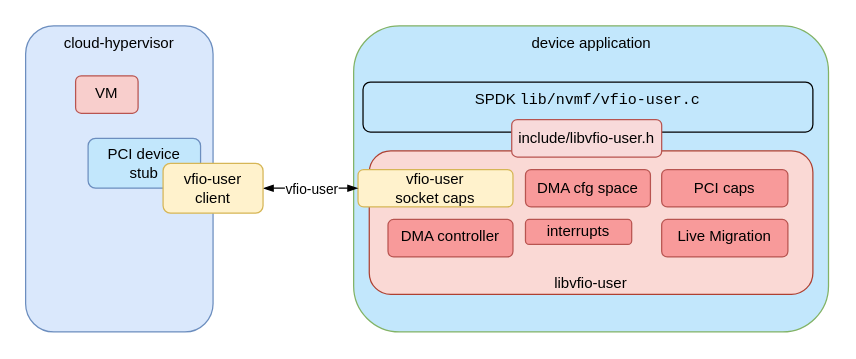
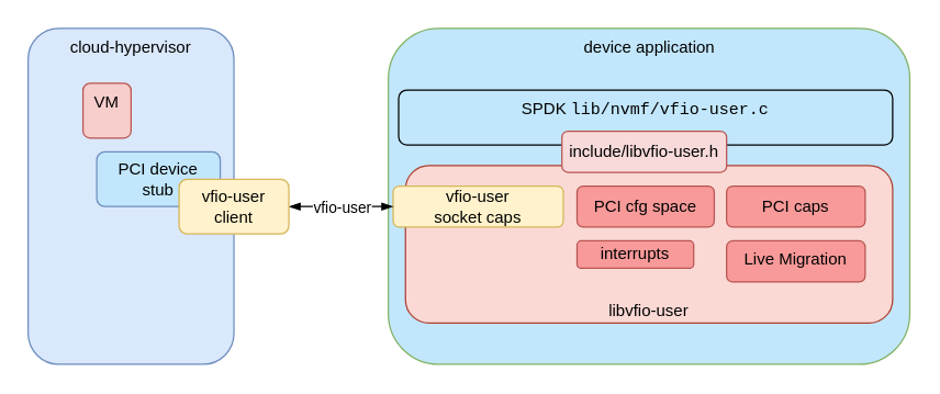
- <mxCell id="16" value="VM" style="rounded=1;whiteSpace=wrap;html=1;verticalAlign=top;fillColor=#f8cecc;strokeColor=#b85450;" vertex="1" parent="1"><mxGeometry x="60" y="60" width="50" height="30" as="geometry" /></mxCell>
+ <mxCell id="16" value="VM" style="rounded=1;whiteSpace=wrap;html=1;verticalAlign=top;fillColor=#f8cecc;strokeColor=#b85450;" vertex="1" parent="1"><mxGeometry x="60" y="60" width="35" height="40" as="geometry" /></mxCell>
- <mxCell id="4" value="&lt;div&gt;DMA cfg space&lt;/div&gt;" style="rounded=1;whiteSpace=wrap;html=1;strokeColor=#b85450;fillColor=#F89A9A;" vertex="1" parent="1"><mxGeometry x="420" y="135" width="100" height="30" as="geometry" /></mxCell>
+ <mxCell id="4" value="&lt;div&gt;PCI cfg space&lt;/div&gt;" style="rounded=1;whiteSpace=wrap;html=1;strokeColor=#b85450;fillColor=#F89A9A;" vertex="1" parent="1"><mxGeometry x="420" y="135" width="100" height="30" as="geometry" /></mxCell>
- <mxCell id="11" value="DMA controller" style="rounded=1;whiteSpace=wrap;html=1;verticalAlign=top;strokeColor=#b85450;fillColor=#F89A9A;" vertex="1" parent="1"><mxGeometry x="310" y="175" width="100" height="30" as="geometry" /></mxCell>
